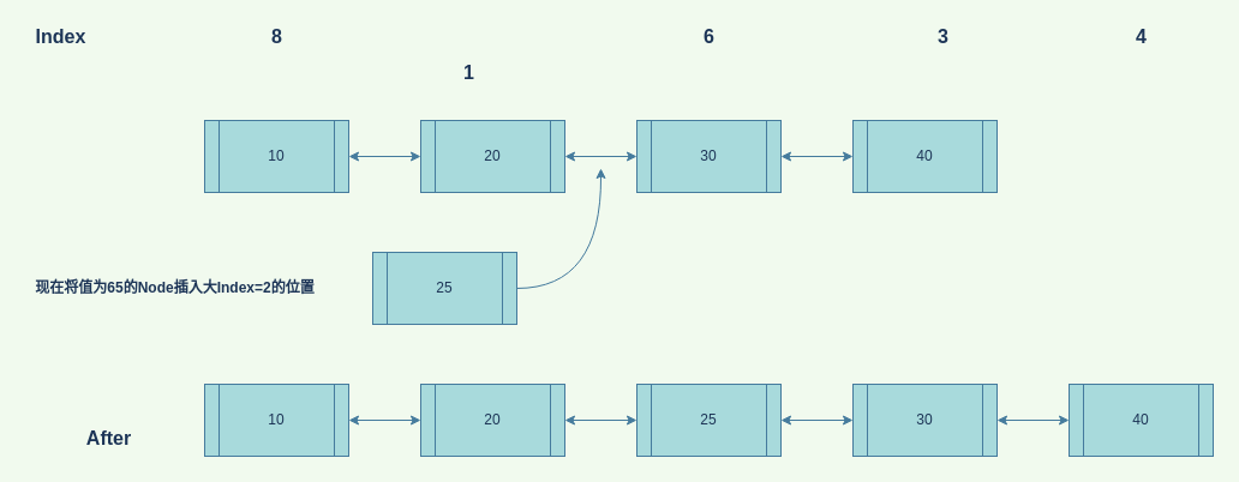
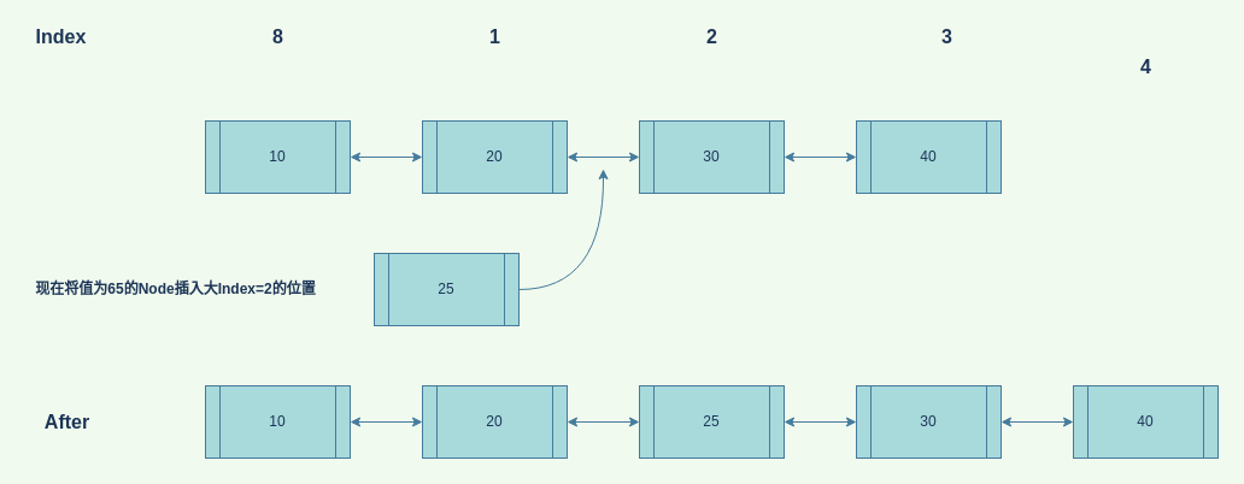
- <mxCell id="14" value="6" style="text;html=1;align=center;verticalAlign=middle;resizable=0;points=[];autosize=1;strokeColor=none;fillColor=none;fontStyle=1;fontSize=16;fontColor=#1D3557;" vertex="1" parent="1"><mxGeometry x="580" y="20" width="20" height="20" as="geometry" /></mxCell>
+ <mxCell id="14" value="2" style="text;html=1;align=center;verticalAlign=middle;resizable=0;points=[];autosize=1;strokeColor=none;fillColor=none;fontStyle=1;fontSize=16;fontColor=#1D3557;" vertex="1" parent="1"><mxGeometry x="580" y="20" width="20" height="20" as="geometry" /></mxCell>
- <mxCell id="26" value="4" style="text;html=1;align=center;verticalAlign=middle;resizable=0;points=[];autosize=1;strokeColor=none;fillColor=none;fontStyle=1;fontSize=16;fontColor=#1D3557;" vertex="1" parent="1"><mxGeometry x="940" y="20" width="20" height="20" as="geometry" /></mxCell>
+ <mxCell id="26" value="4" style="text;html=1;align=center;verticalAlign=middle;resizable=0;points=[];autosize=1;strokeColor=none;fillColor=none;fontStyle=1;fontSize=16;fontColor=#1D3557;" vertex="1" parent="1"><mxGeometry x="940" y="45" width="20" height="20" as="geometry" /></mxCell>
- <mxCell id="13" value="1" style="text;html=1;align=center;verticalAlign=middle;resizable=0;points=[];autosize=1;strokeColor=none;fillColor=none;fontStyle=1;fontSize=16;fontColor=#1D3557;" vertex="1" parent="1"><mxGeometry x="380" y="50" width="20" height="20" as="geometry" /></mxCell>
+ <mxCell id="13" value="1" style="text;html=1;align=center;verticalAlign=middle;resizable=0;points=[];autosize=1;strokeColor=none;fillColor=none;fontStyle=1;fontSize=16;fontColor=#1D3557;" vertex="1" parent="1"><mxGeometry x="400" y="20" width="20" height="20" as="geometry" /></mxCell>
- <mxCell id="27" value="After" style="text;html=1;align=center;verticalAlign=middle;resizable=0;points=[];autosize=1;strokeColor=none;fillColor=none;fontStyle=1;fontSize=16;fontColor=#1D3557;" vertex="1" parent="1"><mxGeometry x="65" y="355" width="50" height="20" as="geometry" /></mxCell>
+ <mxCell id="27" value="After" style="text;html=1;align=center;verticalAlign=middle;resizable=0;points=[];autosize=1;strokeColor=none;fillColor=none;fontStyle=1;fontSize=16;fontColor=#1D3557;" vertex="1" parent="1"><mxGeometry x="30" y="340" width="50" height="20" as="geometry" /></mxCell>
